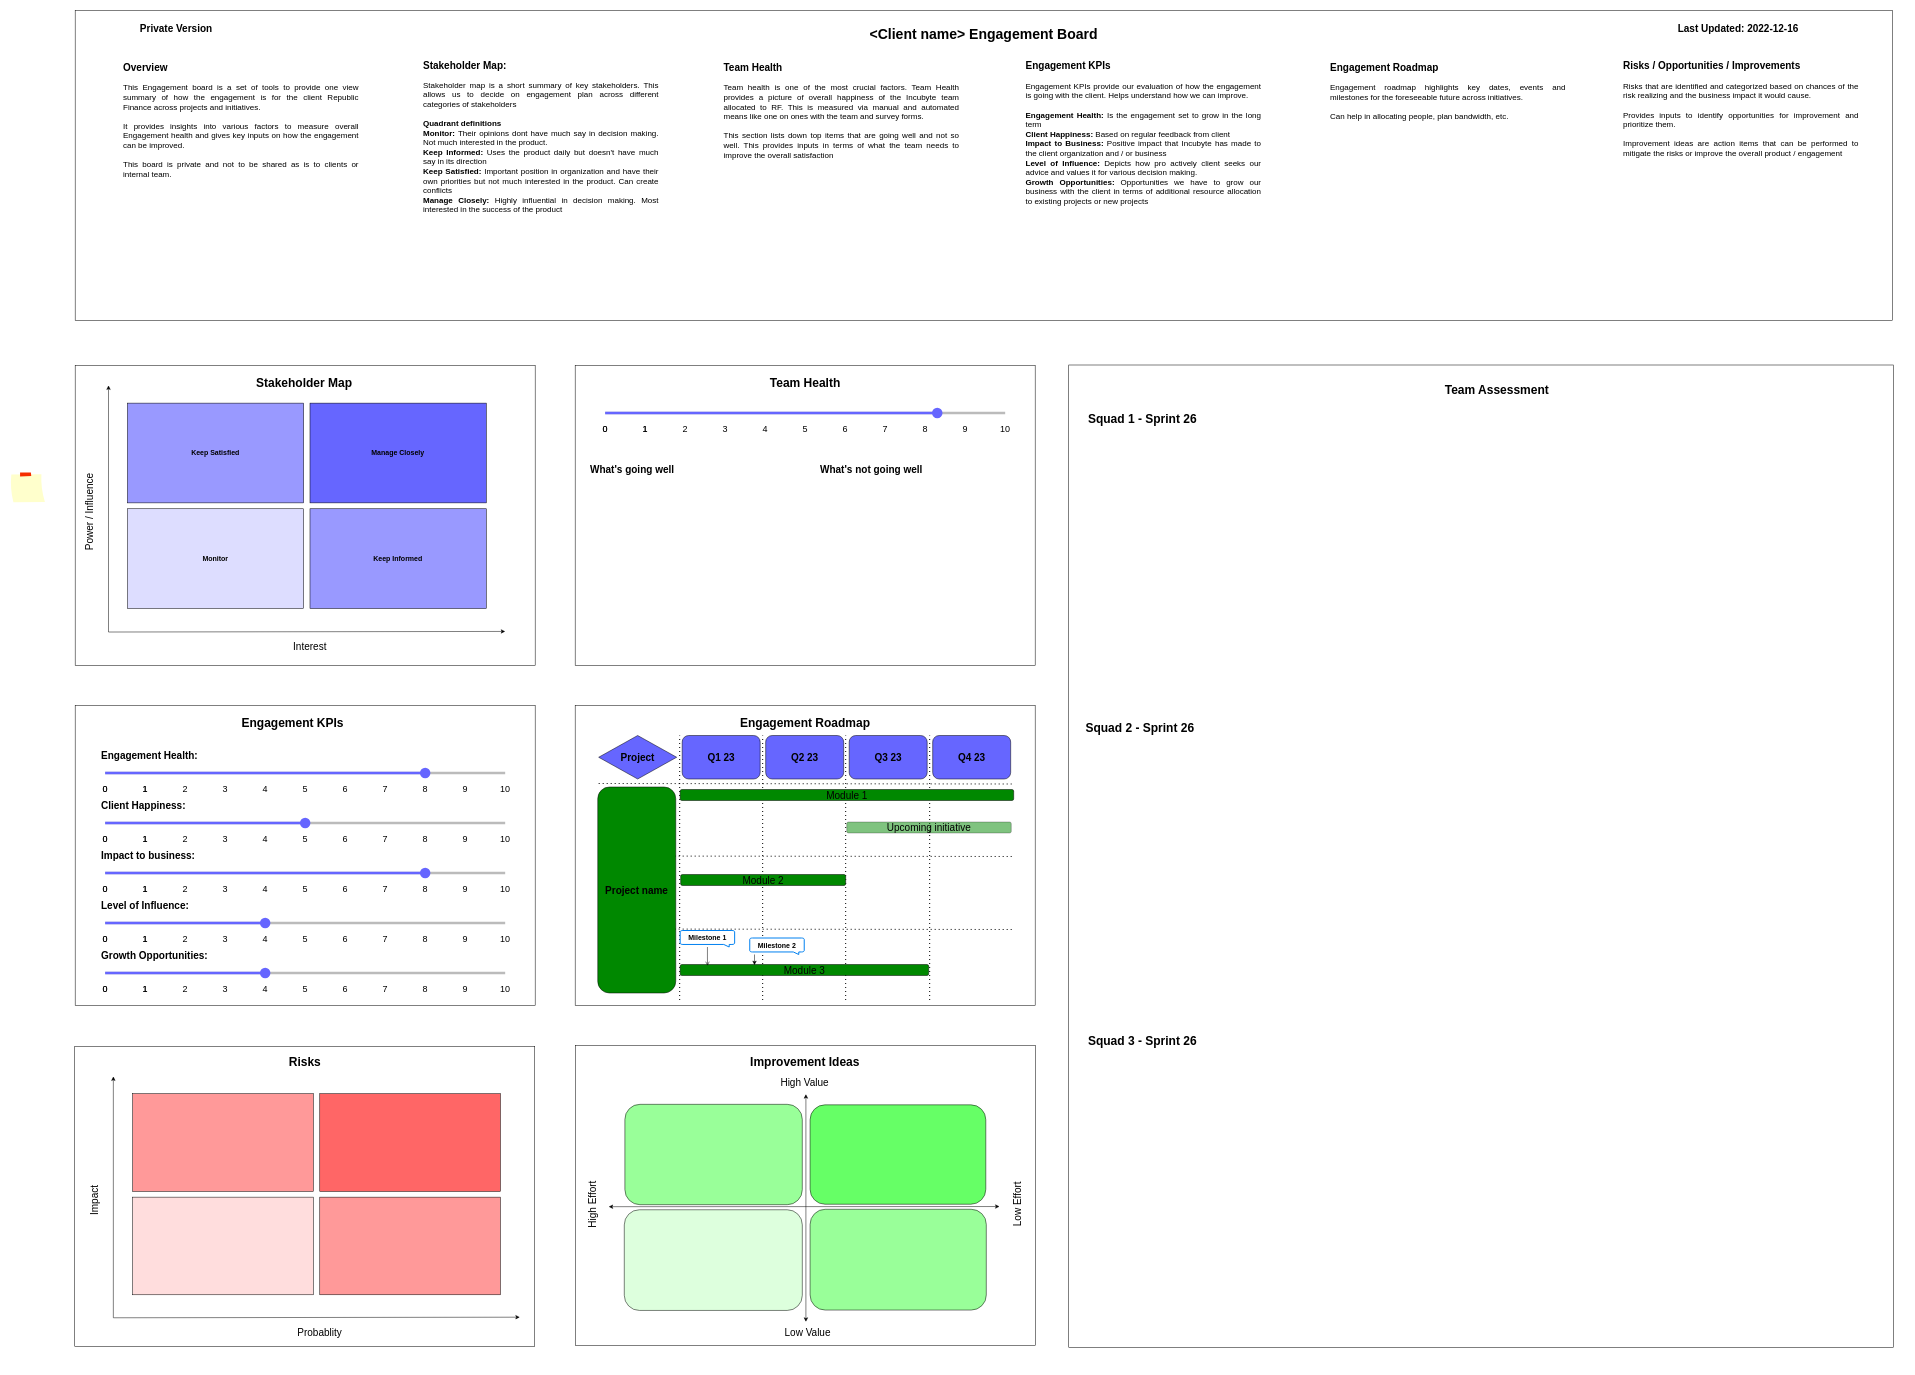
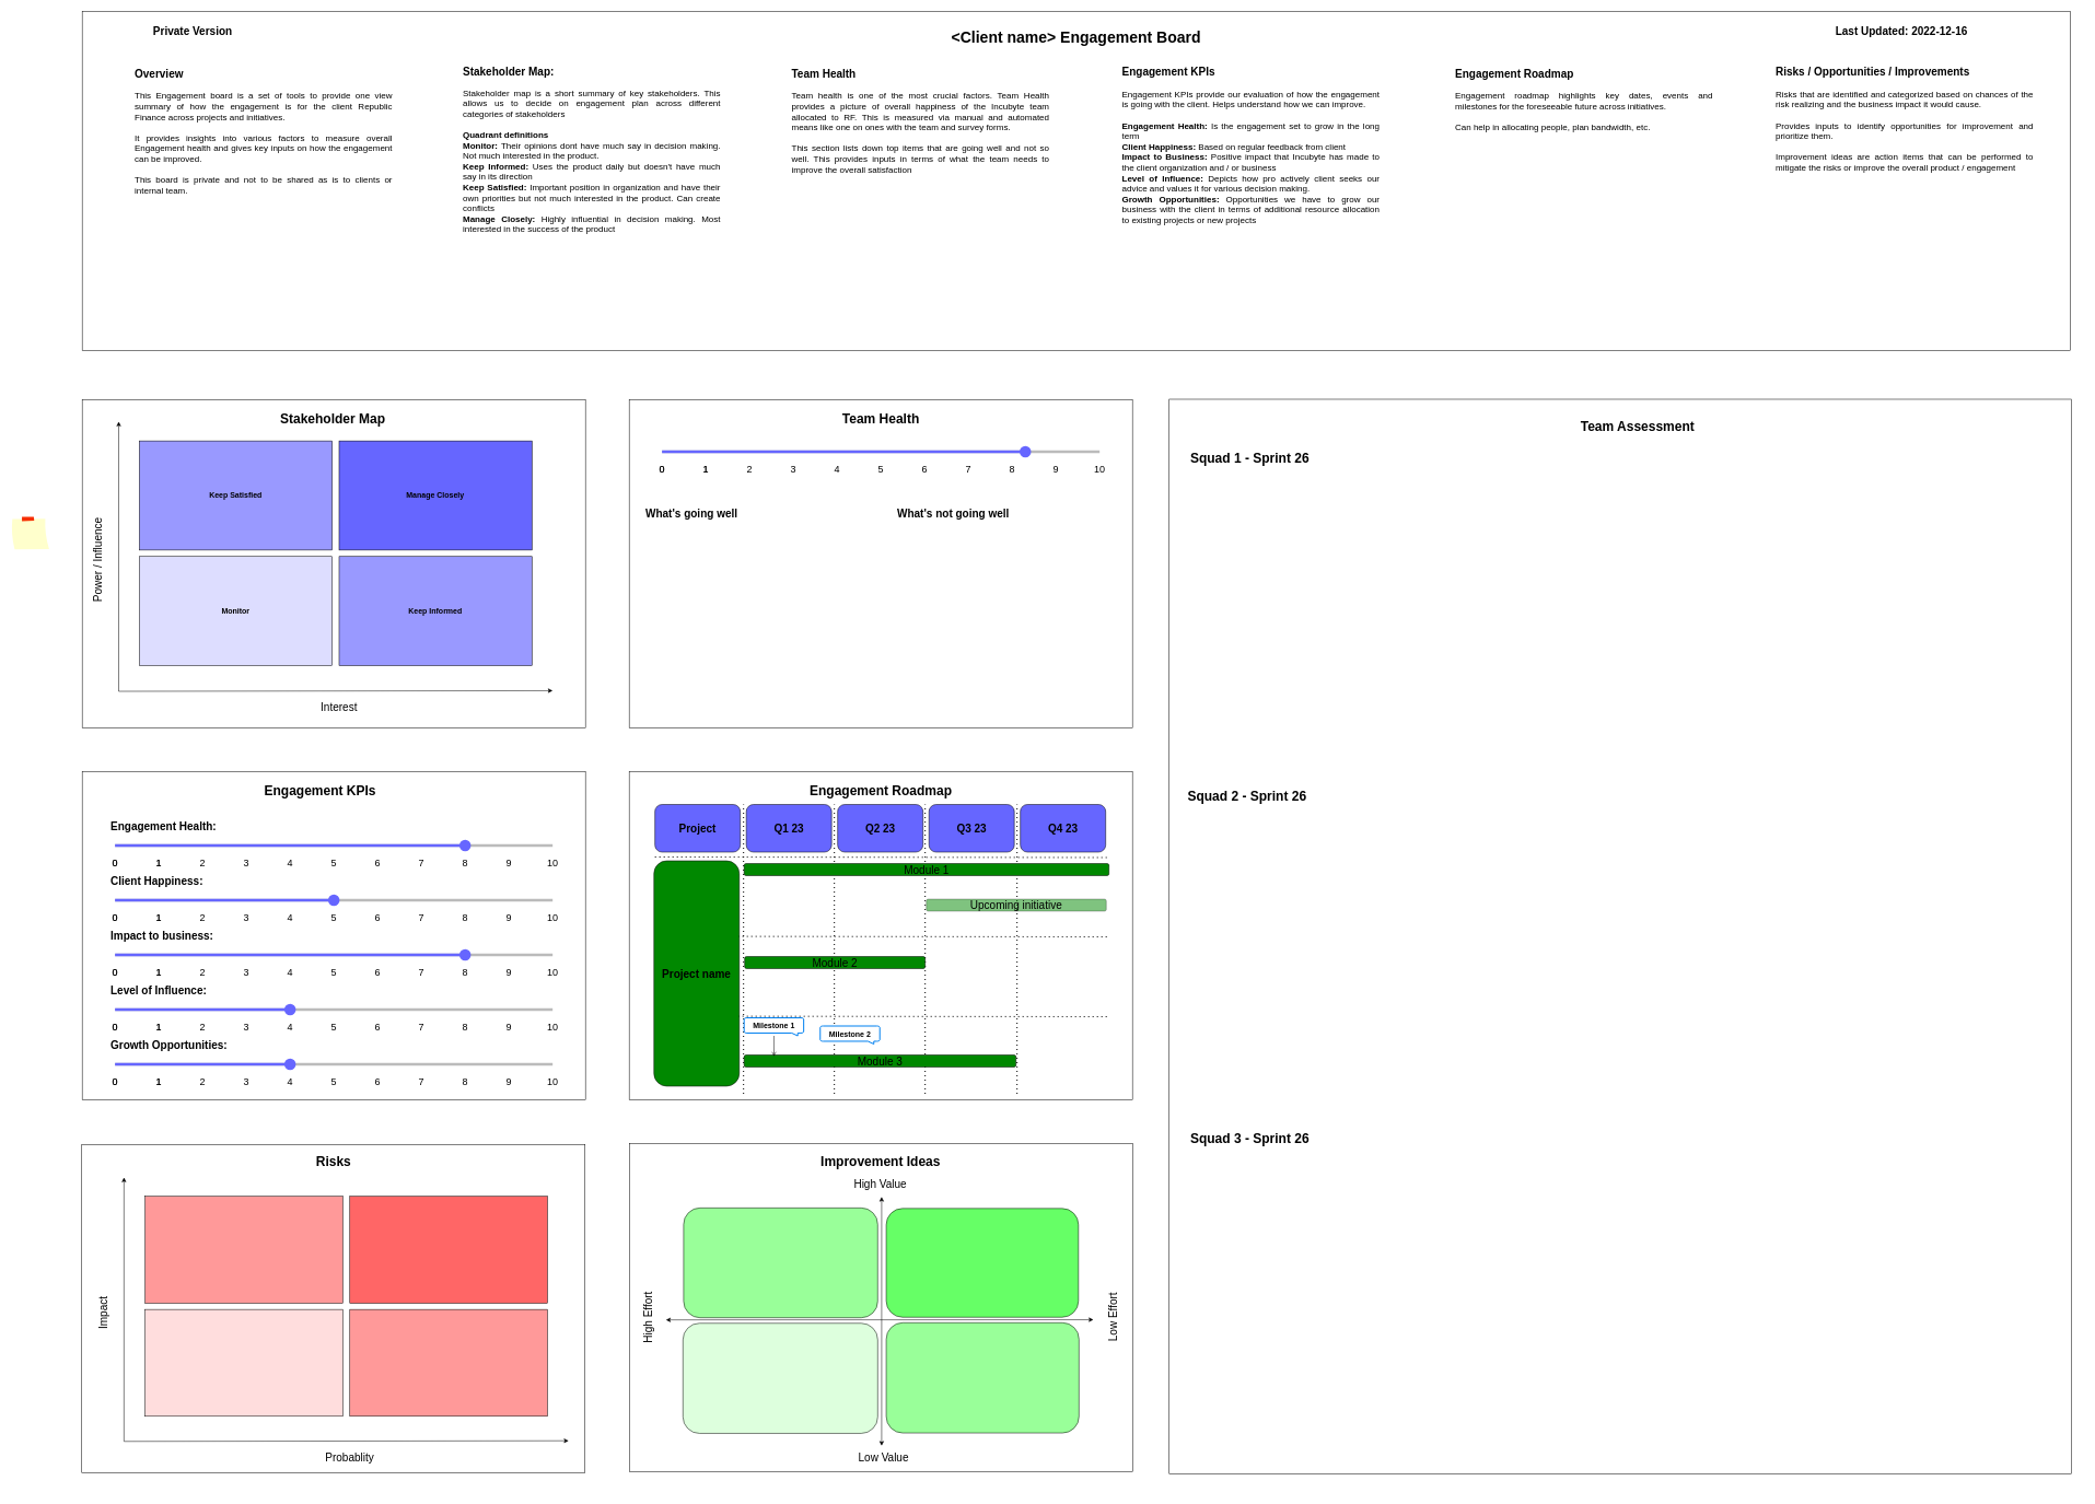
- <mxCell id="105" value="&lt;font style=&quot;font-size: 20px;&quot;&gt;Project&lt;/font&gt;" style="rhombus;whiteSpace=wrap;html=1;fontSize=16;fontStyle=1;fillColor=#6666FF;" parent="99" vertex="1"><mxGeometry x="6" width="156" height="87" as="geometry" /></mxCell>
+ <mxCell id="105" value="&lt;font style=&quot;font-size: 20px;&quot;&gt;Project&lt;/font&gt;" style="rounded=1;whiteSpace=wrap;html=1;fontSize=16;fontStyle=1;fillColor=#6666FF;" parent="99" vertex="1"><mxGeometry x="6" width="156" height="87" as="geometry" /></mxCell>
- <mxCell id="121" style="edgeStyle=orthogonalEdgeStyle;rounded=0;orthogonalLoop=1;jettySize=auto;html=1;entryX=0.299;entryY=0.051;entryDx=0;entryDy=0;entryPerimeter=0;" parent="96" source="120" target="115" edge="1"><mxGeometry relative="1" as="geometry"><Array as="points"><mxPoint x="359" y="514" /></Array></mxGeometry></mxCell>
